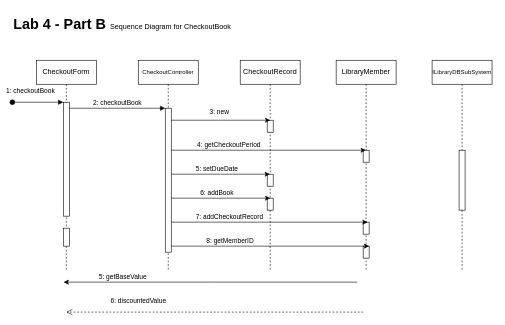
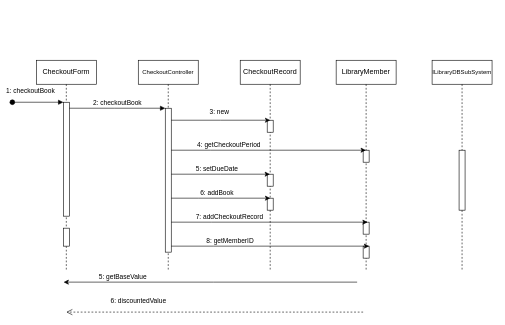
- <mxCell id="20" value="&lt;h1 style=&quot;margin-top: 0px;&quot;&gt;Lab 4 - Part B&amp;nbsp;&lt;span style=&quot;font-size: 12px; font-weight: normal;&quot;&gt;Sequence Diagram for CheckoutBook&lt;/span&gt;&lt;/h1&gt;" style="text;html=1;whiteSpace=wrap;overflow=hidden;rounded=0;" parent="1" vertex="1"><mxGeometry x="20" y="20" width="400" height="40" as="geometry" /></mxCell>
